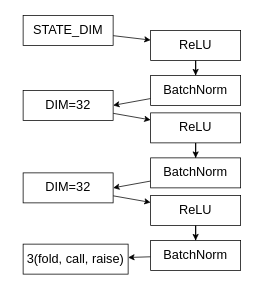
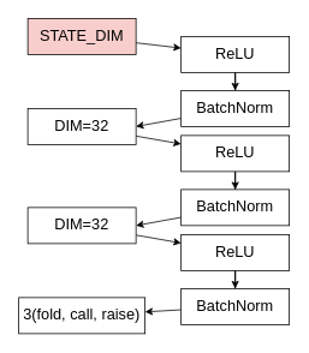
- <mxCell id="3" value="&lt;span style=&quot;font-size: 17px;&quot;&gt;STATE_DIM&lt;/span&gt;" style="rounded=0;whiteSpace=wrap;html=1;" parent="1" vertex="1"><mxGeometry x="30" y="20" width="120" height="40" as="geometry" /></mxCell>
+ <mxCell id="3" value="&lt;span style=&quot;font-size: 17px;&quot;&gt;STATE_DIM&lt;/span&gt;" style="rounded=0;whiteSpace=wrap;html=1;fillColor=#f8cecc;" parent="1" vertex="1"><mxGeometry x="30" y="20" width="120" height="40" as="geometry" /></mxCell>
- <mxCell id="20" value="&lt;span style=&quot;font-size: 17px;&quot;&gt;3(fold, call, raise)&lt;/span&gt;" style="rounded=0;whiteSpace=wrap;html=1;" parent="1" vertex="1"><mxGeometry x="30" y="325" width="140" height="40" as="geometry" /></mxCell>
+ <mxCell id="20" value="&lt;span style=&quot;font-size: 17px;&quot;&gt;3(fold, call, raise)&lt;/span&gt;" style="rounded=0;whiteSpace=wrap;html=1;" parent="1" vertex="1"><mxGeometry x="20" y="330" width="140" height="40" as="geometry" /></mxCell>
